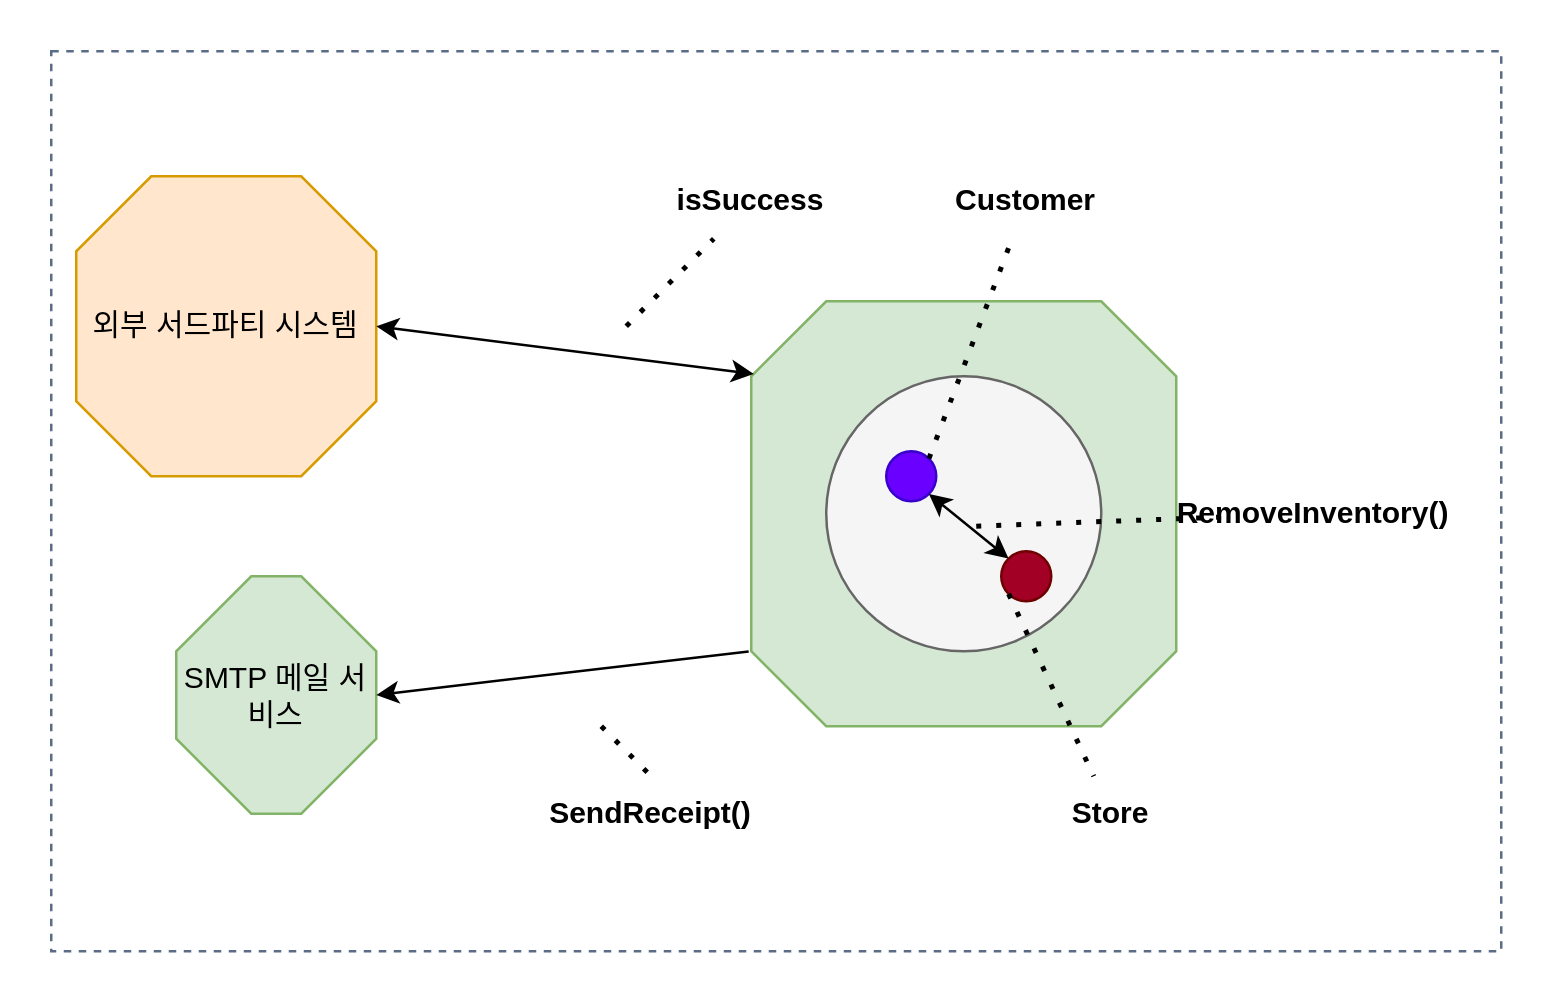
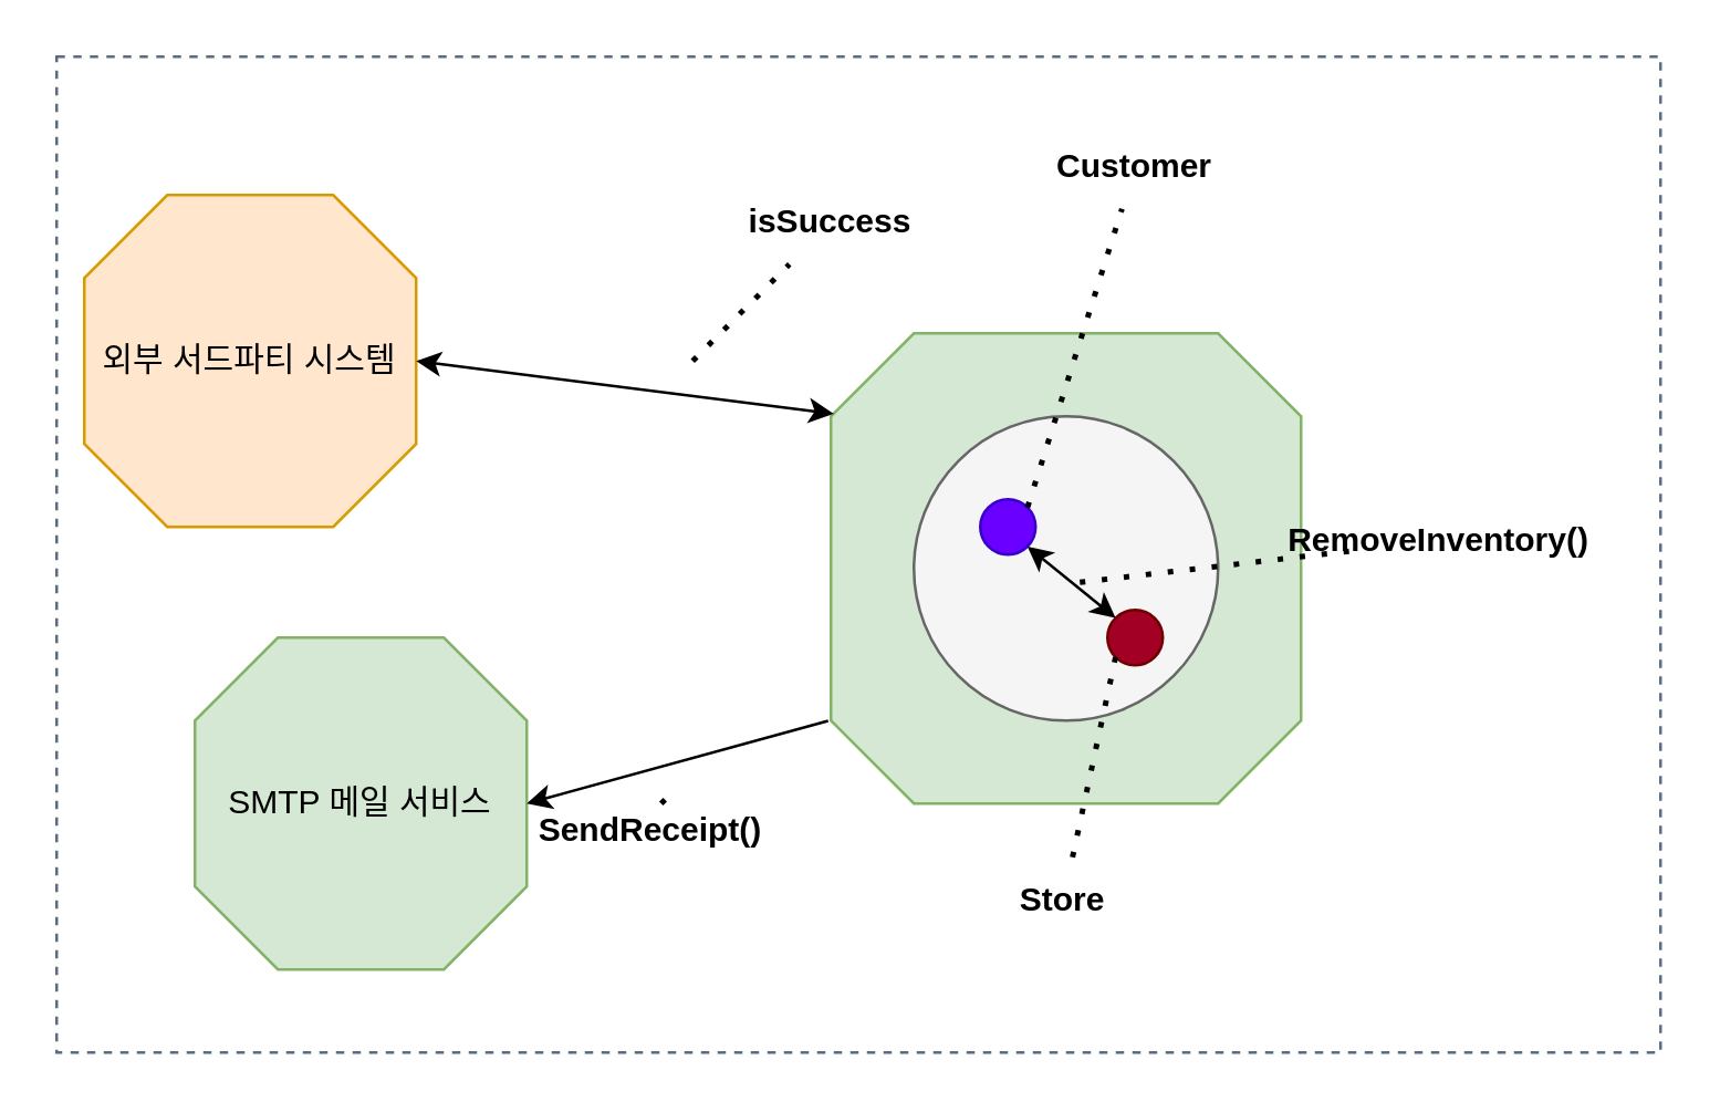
- <mxCell id="17" value="Customer" style="text;html=1;strokeColor=none;fillColor=none;align=center;verticalAlign=middle;whiteSpace=wrap;rounded=0;fontStyle=1" vertex="1" parent="1"><mxGeometry x="380" y="65" width="60" height="30" as="geometry" /></mxCell>
+ <mxCell id="17" value="Customer" style="text;html=1;strokeColor=none;fillColor=none;align=center;verticalAlign=middle;whiteSpace=wrap;rounded=0;fontStyle=1" vertex="1" parent="1"><mxGeometry x="380" y="45" width="60" height="30" as="geometry" /></mxCell>
- <mxCell id="21" value="RemoveInventory()" style="text;html=1;strokeColor=none;fillColor=none;align=center;verticalAlign=middle;whiteSpace=wrap;rounded=0;fontStyle=1" vertex="1" parent="1"><mxGeometry x="495" y="190" width="60" height="30" as="geometry" /></mxCell>
+ <mxCell id="21" value="RemoveInventory()" style="text;html=1;strokeColor=none;fillColor=none;align=center;verticalAlign=middle;whiteSpace=wrap;rounded=0;fontStyle=1" vertex="1" parent="1"><mxGeometry x="490" y="180" width="60" height="30" as="geometry" /></mxCell>
- <mxCell id="4" value="SMTP 메일 서비스" style="whiteSpace=wrap;html=1;shape=mxgraph.basic.octagon2;align=center;verticalAlign=middle;dx=15;fillColor=#d5e8d4;strokeColor=#82b366;" vertex="1" parent="1"><mxGeometry x="70" y="230" width="80" height="95" as="geometry" /></mxCell>
+ <mxCell id="4" value="SMTP 메일 서비스" style="whiteSpace=wrap;html=1;shape=mxgraph.basic.octagon2;align=center;verticalAlign=middle;dx=15;fillColor=#d5e8d4;strokeColor=#82b366;" vertex="1" parent="1"><mxGeometry x="70" y="230" width="120" height="120" as="geometry" /></mxCell>
- <mxCell id="15" value="SendReceipt()" style="text;html=1;strokeColor=none;fillColor=none;align=center;verticalAlign=middle;whiteSpace=wrap;rounded=0;fontStyle=1" vertex="1" parent="1"><mxGeometry x="230" y="310" width="60" height="30" as="geometry" /></mxCell>
+ <mxCell id="15" value="SendReceipt()" style="text;html=1;strokeColor=none;fillColor=none;align=center;verticalAlign=middle;whiteSpace=wrap;rounded=0;fontStyle=1" vertex="1" parent="1"><mxGeometry x="205" y="285" width="60" height="30" as="geometry" /></mxCell>
- <mxCell id="19" value="Store" style="text;html=1;strokeColor=none;fillColor=none;align=center;verticalAlign=middle;whiteSpace=wrap;rounded=0;fontStyle=1" vertex="1" parent="1"><mxGeometry x="414" y="310" width="60" height="30" as="geometry" /></mxCell>
+ <mxCell id="19" value="Store" style="text;html=1;strokeColor=none;fillColor=none;align=center;verticalAlign=middle;whiteSpace=wrap;rounded=0;fontStyle=1" vertex="1" parent="1"><mxGeometry x="354" y="310" width="60" height="30" as="geometry" /></mxCell>
